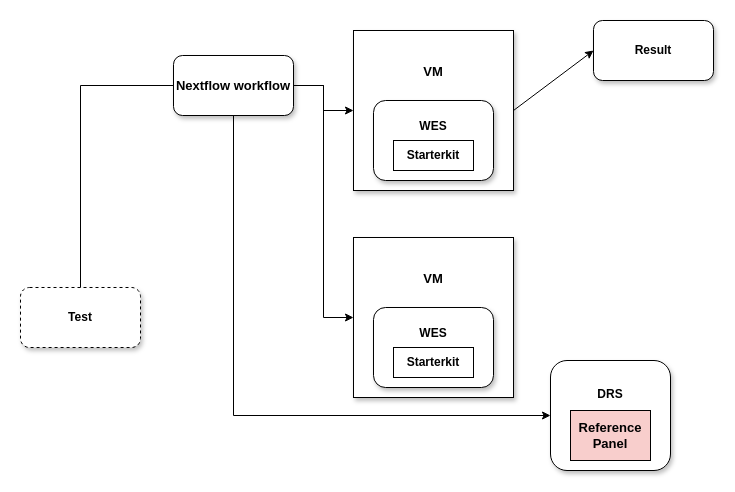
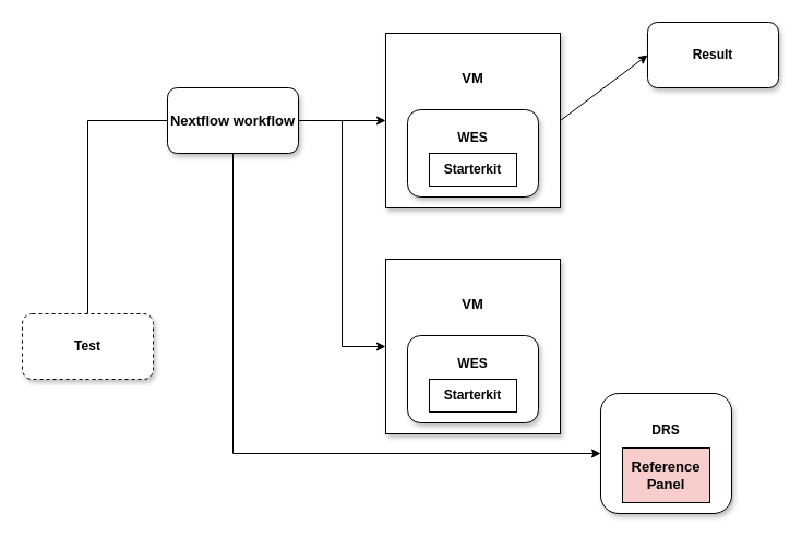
- <mxCell id="4" value="&lt;b&gt;&lt;font style=&quot;font-size: 13px;&quot;&gt;Nextflow workflow&lt;/font&gt;&lt;/b&gt;" style="rounded=1;whiteSpace=wrap;html=1;shadow=1;gradientDirection=south;" vertex="1" parent="1"><mxGeometry x="173" y="55" width="120" height="60" as="geometry" /></mxCell>
+ <mxCell id="4" value="&lt;b&gt;&lt;font style=&quot;font-size: 13px;&quot;&gt;Nextflow workflow&lt;/font&gt;&lt;/b&gt;" style="rounded=1;whiteSpace=wrap;html=1;shadow=1;gradientDirection=south;" vertex="1" parent="1"><mxGeometry x="153" y="80" width="120" height="60" as="geometry" /></mxCell>
